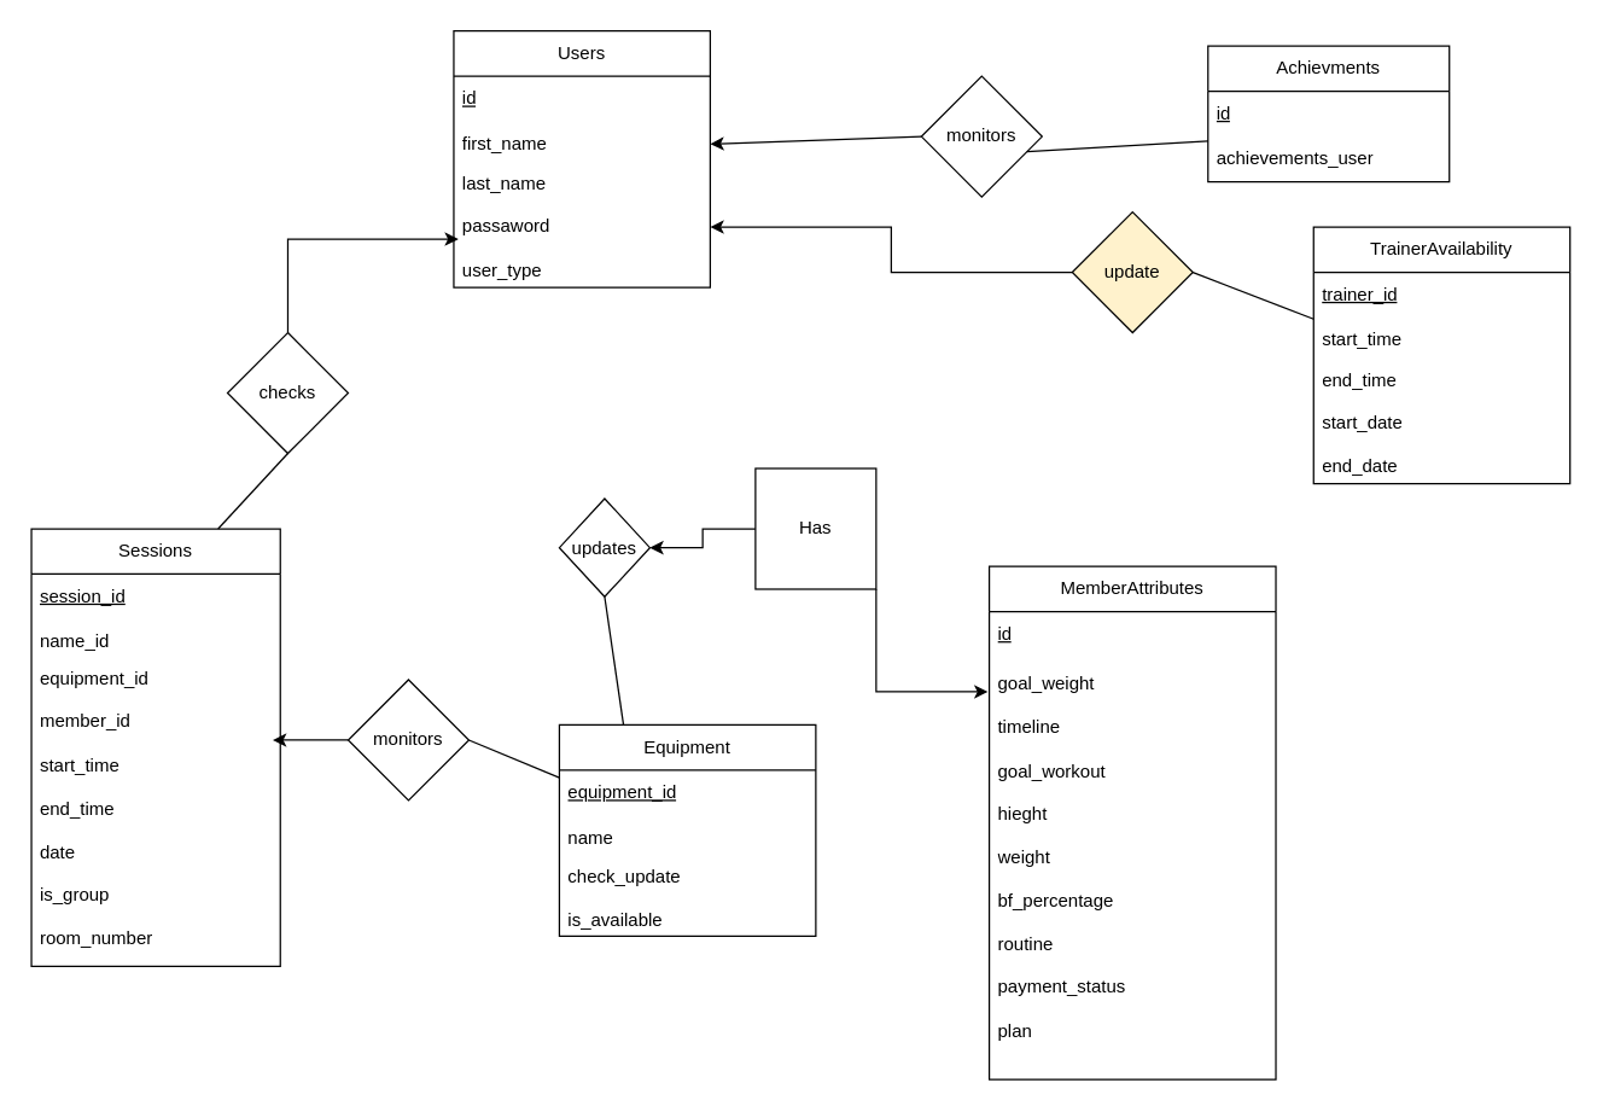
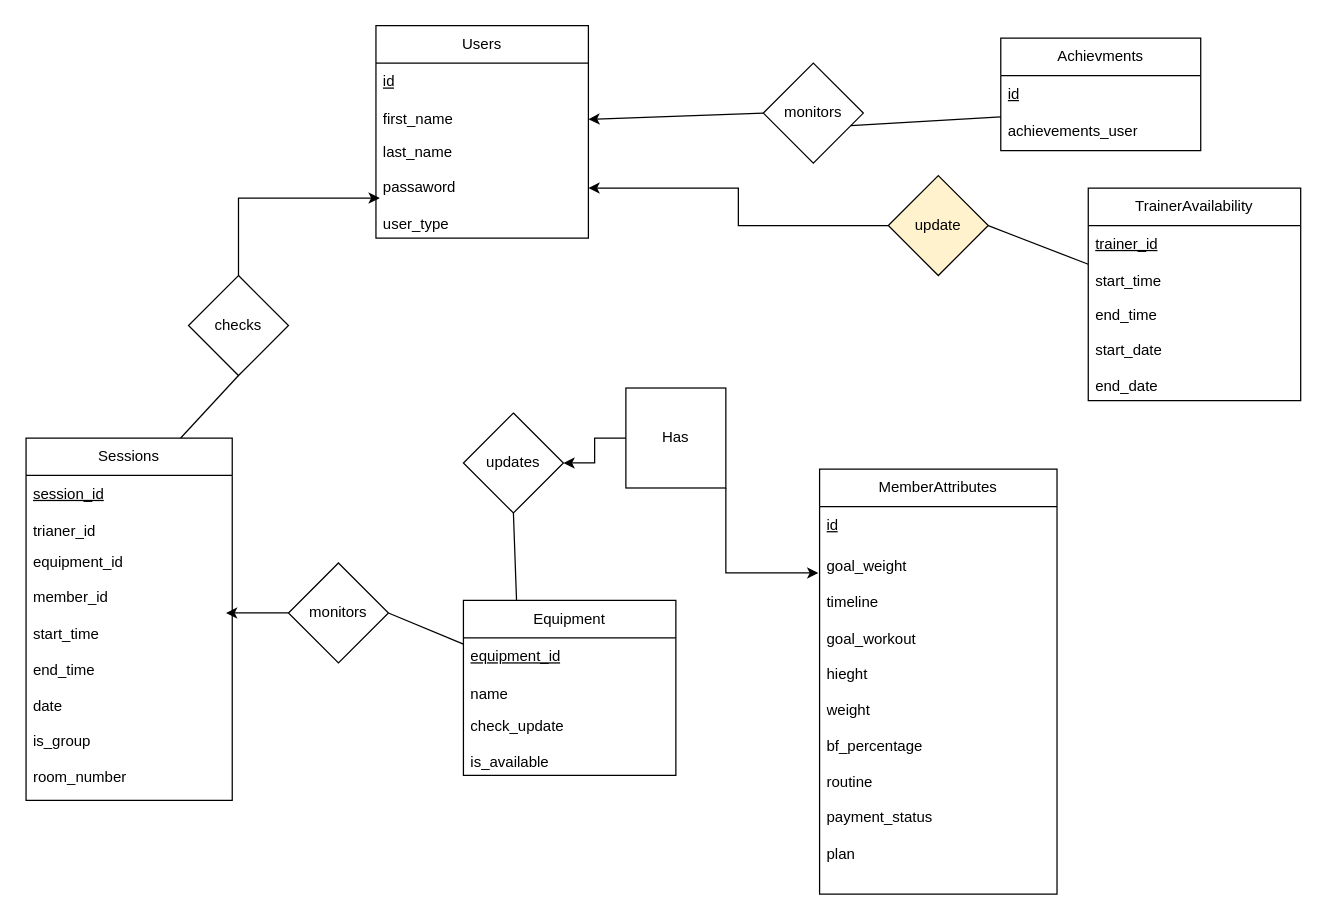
- <mxCell id="24" value="updates" style="rhombus;whiteSpace=wrap;html=1;" parent="1" vertex="1"><mxGeometry x="370" y="330" width="60" height="65" as="geometry" /></mxCell>
+ <mxCell id="24" value="updates" style="rhombus;whiteSpace=wrap;html=1;" parent="1" vertex="1"><mxGeometry x="370" y="330" width="80" height="80" as="geometry" /></mxCell>
- <mxCell id="22" value="name_id" style="text;strokeColor=none;fillColor=none;align=left;verticalAlign=middle;spacingLeft=4;spacingRight=4;overflow=hidden;points=[[0,0.5],[1,0.5]];portConstraint=eastwest;rotatable=0;whiteSpace=wrap;html=1;" parent="20" vertex="1"><mxGeometry y="60" width="165" height="30" as="geometry" /></mxCell>
+ <mxCell id="22" value="trianer_id" style="text;strokeColor=none;fillColor=none;align=left;verticalAlign=middle;spacingLeft=4;spacingRight=4;overflow=hidden;points=[[0,0.5],[1,0.5]];portConstraint=eastwest;rotatable=0;whiteSpace=wrap;html=1;" parent="20" vertex="1"><mxGeometry y="60" width="165" height="30" as="geometry" /></mxCell>
